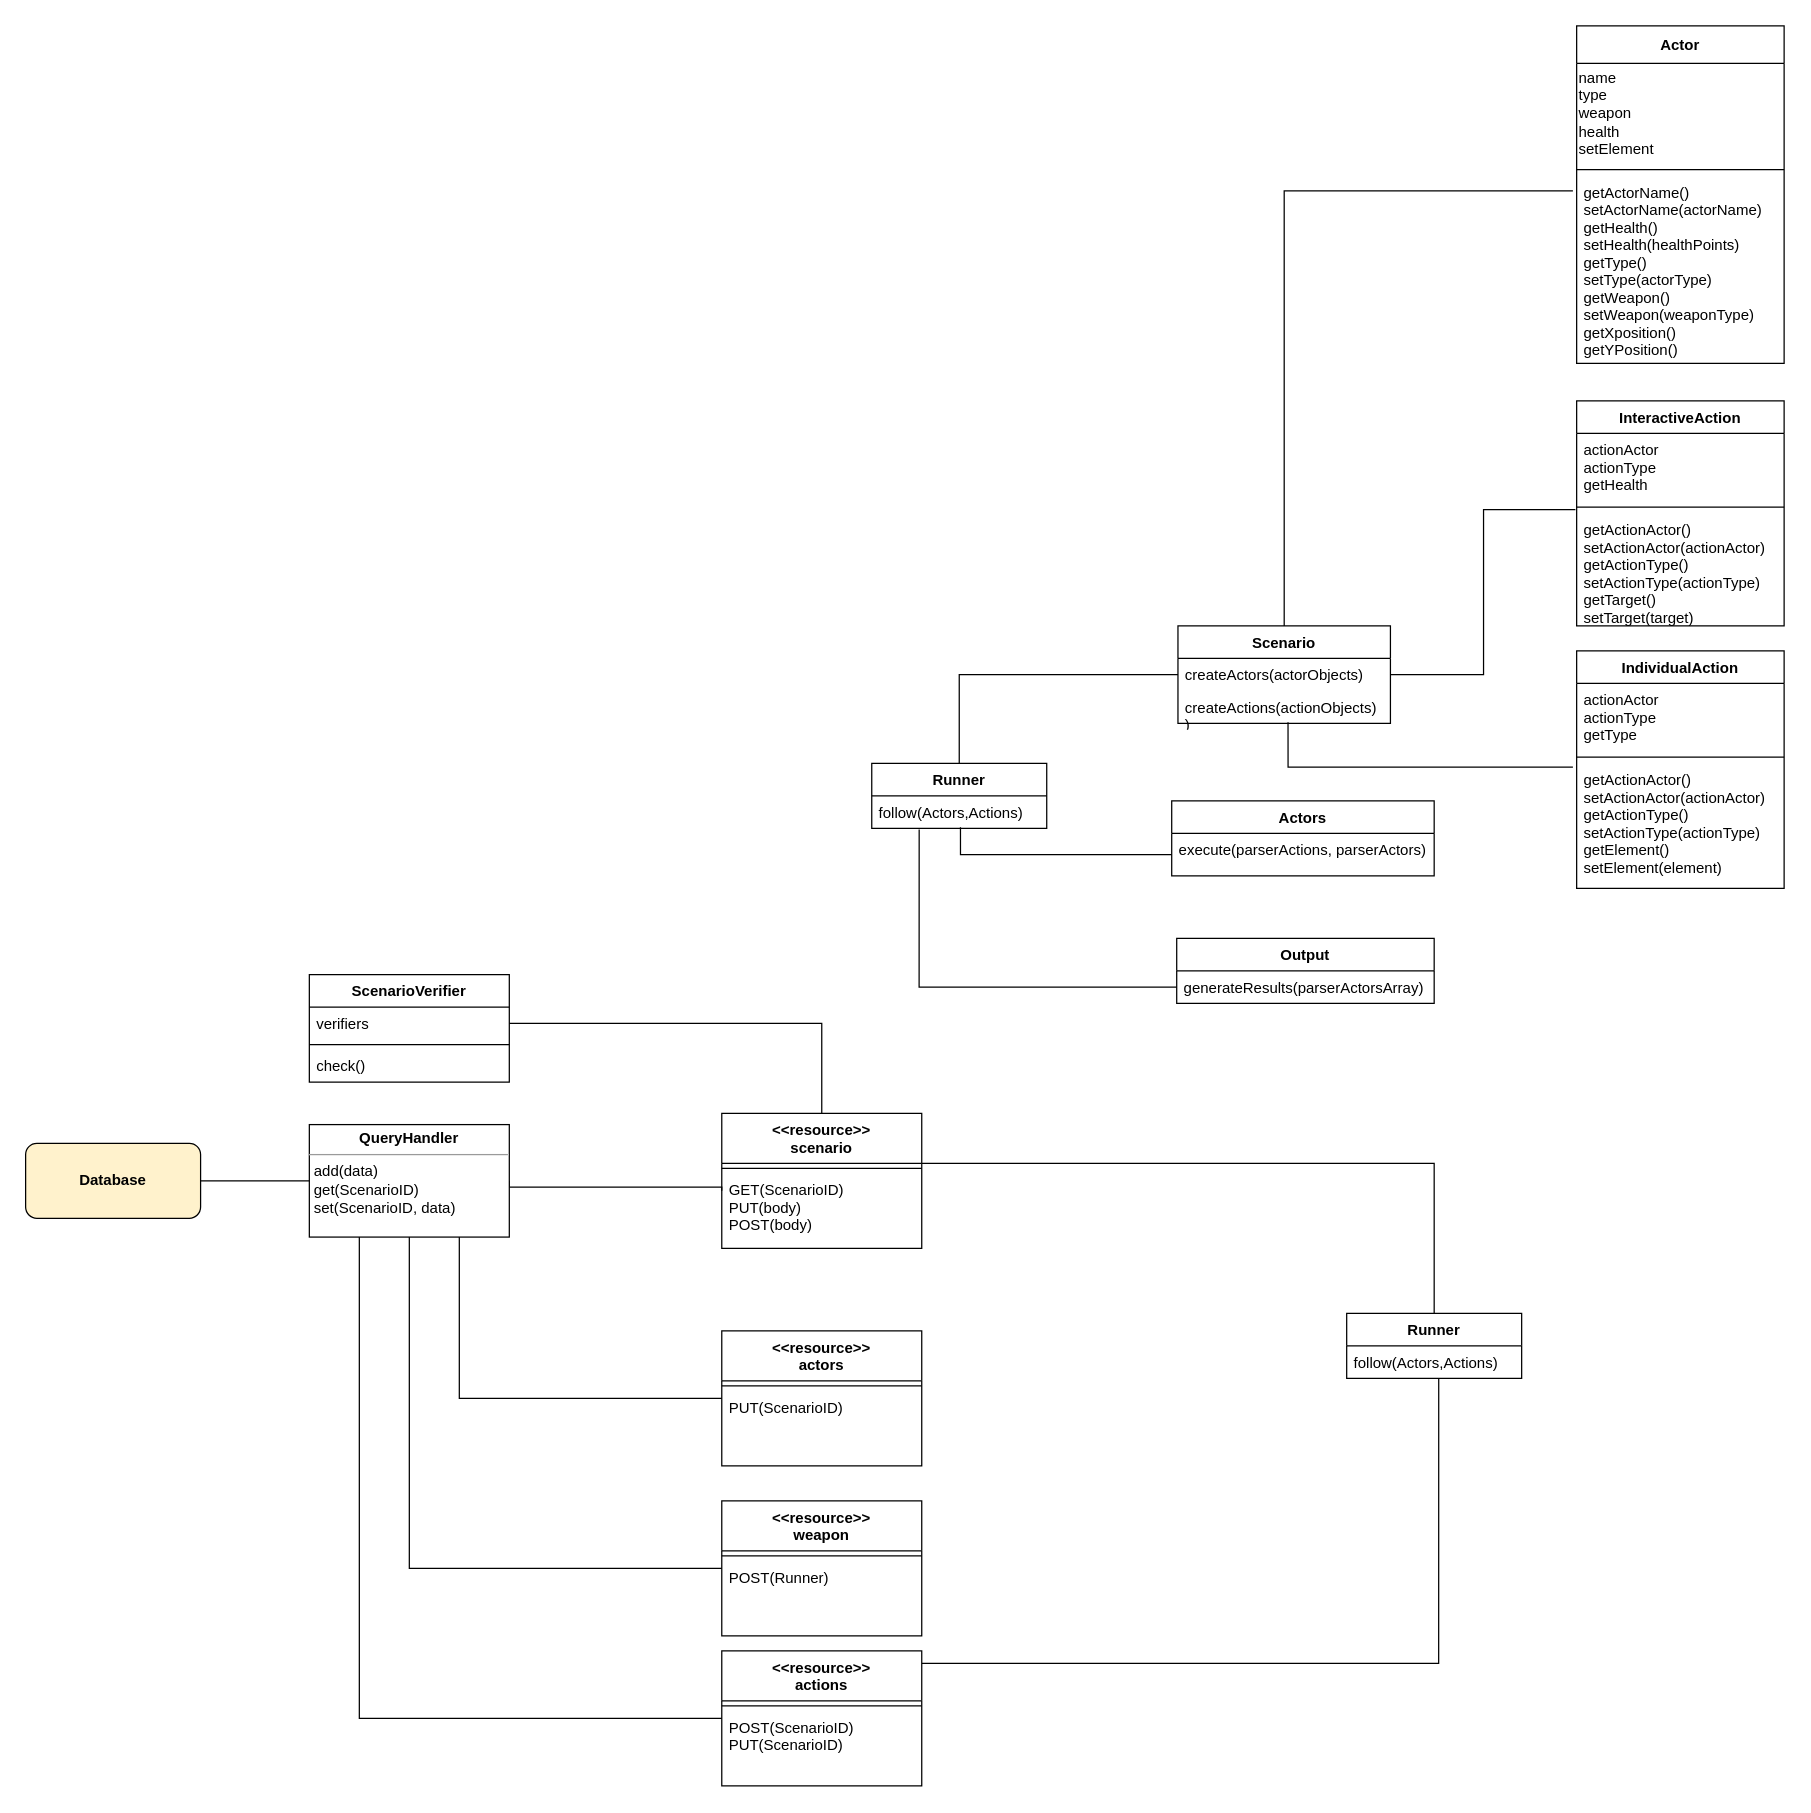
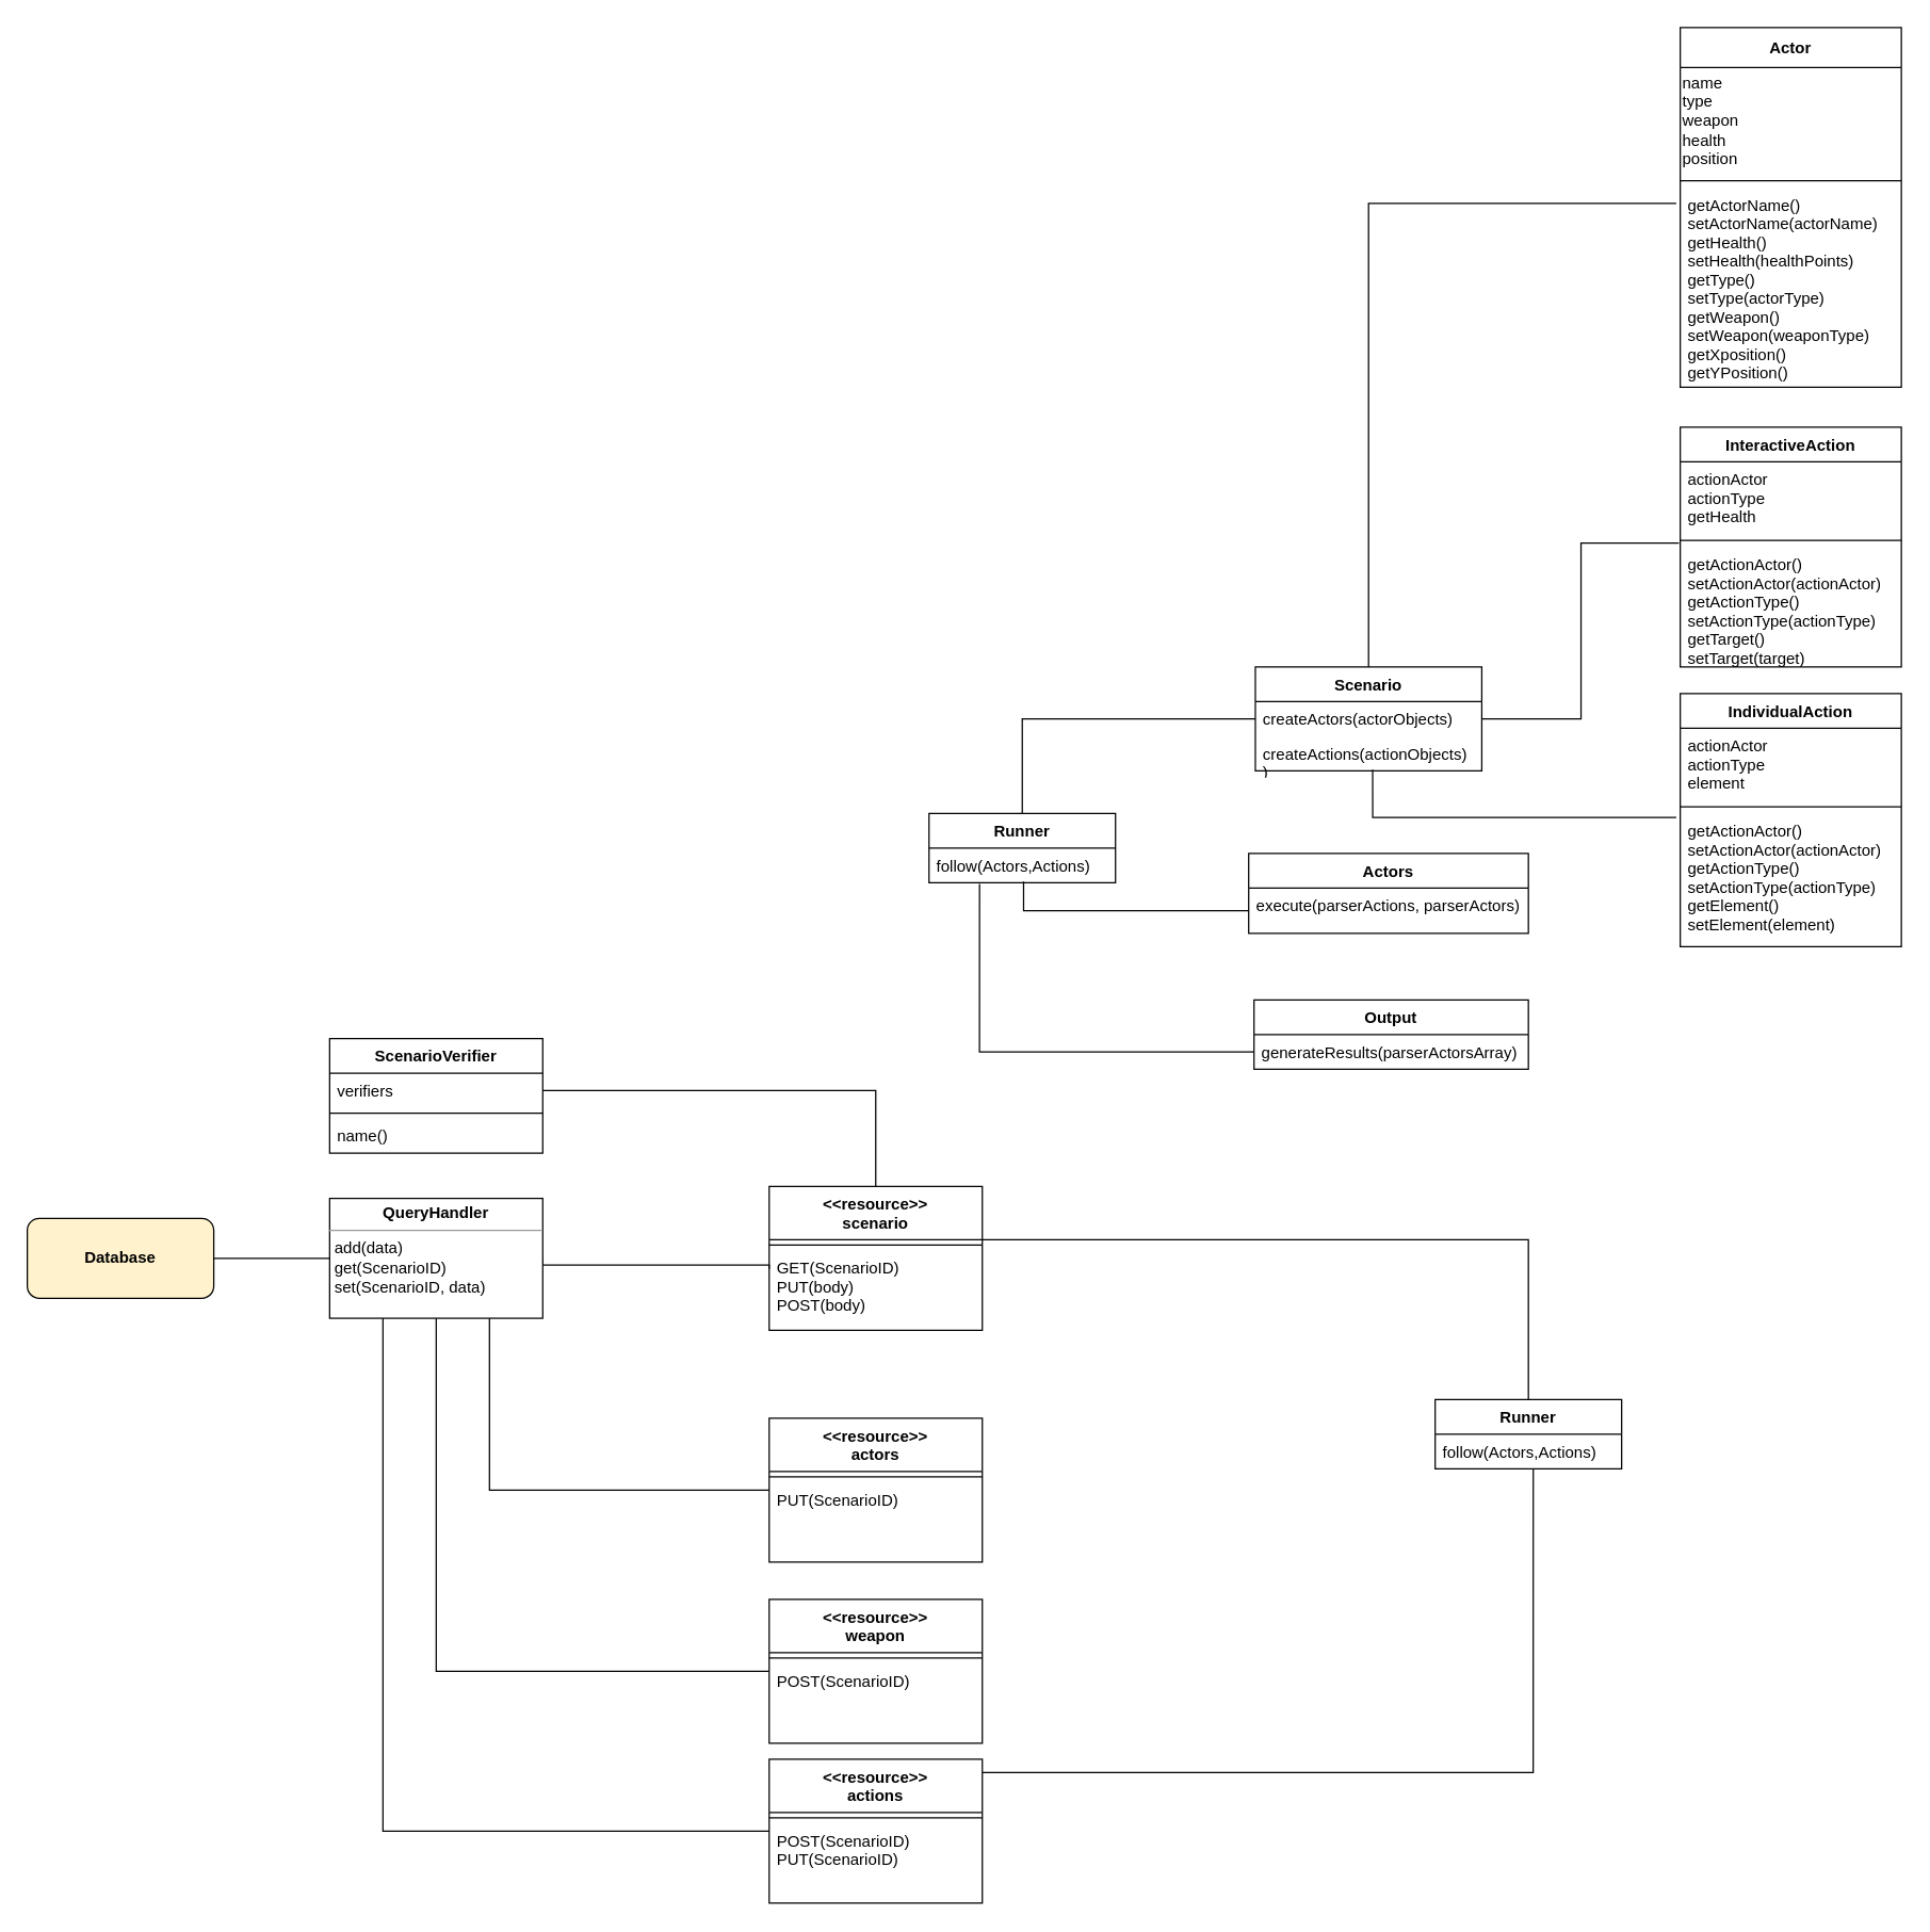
- <mxCell id="6" value="name&lt;br&gt;type&lt;br&gt;weapon&lt;br&gt;health&lt;br&gt;setElement" style="text;html=1;align=left;verticalAlign=middle;resizable=0;points=[];autosize=1;strokeColor=none;" parent="5" vertex="1"><mxGeometry y="30" width="166" height="80" as="geometry" /></mxCell>
+ <mxCell id="6" value="name&lt;br&gt;type&lt;br&gt;weapon&lt;br&gt;health&lt;br&gt;position" style="text;html=1;align=left;verticalAlign=middle;resizable=0;points=[];autosize=1;strokeColor=none;" parent="5" vertex="1"><mxGeometry y="30" width="166" height="80" as="geometry" /></mxCell>
- <mxCell id="14" value="actionActor&#10;actionType&#10;getType" style="text;strokeColor=none;fillColor=none;align=left;verticalAlign=top;spacingLeft=4;spacingRight=4;overflow=hidden;rotatable=0;points=[[0,0.5],[1,0.5]];portConstraint=eastwest;" parent="13" vertex="1"><mxGeometry y="26" width="166" height="54" as="geometry" /></mxCell>
+ <mxCell id="14" value="actionActor&#10;actionType&#10;element" style="text;strokeColor=none;fillColor=none;align=left;verticalAlign=top;spacingLeft=4;spacingRight=4;overflow=hidden;rotatable=0;points=[[0,0.5],[1,0.5]];portConstraint=eastwest;" parent="13" vertex="1"><mxGeometry y="26" width="166" height="54" as="geometry" /></mxCell>
- <mxCell id="26" value="check()" style="text;strokeColor=none;fillColor=none;align=left;verticalAlign=top;spacingLeft=4;spacingRight=4;overflow=hidden;rotatable=0;points=[[0,0.5],[1,0.5]];portConstraint=eastwest;" parent="23" vertex="1"><mxGeometry y="60" width="160" height="26" as="geometry" /></mxCell>
+ <mxCell id="26" value="name()" style="text;strokeColor=none;fillColor=none;align=left;verticalAlign=top;spacingLeft=4;spacingRight=4;overflow=hidden;rotatable=0;points=[[0,0.5],[1,0.5]];portConstraint=eastwest;" parent="23" vertex="1"><mxGeometry y="60" width="160" height="26" as="geometry" /></mxCell>
- <mxCell id="41" value="POST(Runner)&#10;" style="text;strokeColor=none;fillColor=none;align=left;verticalAlign=top;spacingLeft=4;spacingRight=4;overflow=hidden;rotatable=0;points=[[0,0.5],[1,0.5]];portConstraint=eastwest;" parent="39" vertex="1"><mxGeometry y="48" width="160" height="60" as="geometry" /></mxCell>
+ <mxCell id="41" value="POST(ScenarioID)&#10;" style="text;strokeColor=none;fillColor=none;align=left;verticalAlign=top;spacingLeft=4;spacingRight=4;overflow=hidden;rotatable=0;points=[[0,0.5],[1,0.5]];portConstraint=eastwest;" parent="39" vertex="1"><mxGeometry y="48" width="160" height="60" as="geometry" /></mxCell>
